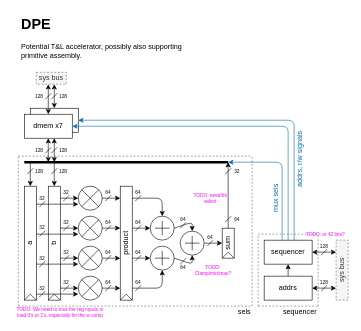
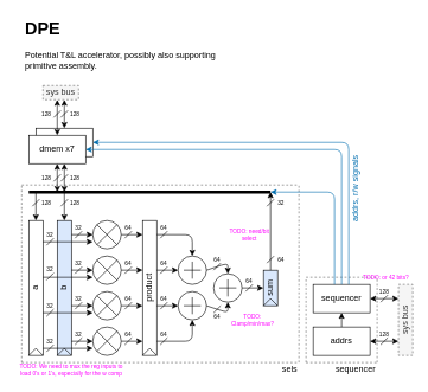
- <mxCell id="65" value="mux sels" style="text;html=1;align=center;verticalAlign=middle;whiteSpace=wrap;rounded=0;fontColor=#006EAF;horizontal=0;" vertex="1" parent="1"><mxGeometry x="450" y="300" width="20" height="60" as="geometry" /></mxCell>
- <mxCell id="16" value="b" style="rounded=0;whiteSpace=wrap;html=1;horizontal=0;" vertex="1" parent="1"><mxGeometry x="80" y="310" width="20" height="190" as="geometry" /></mxCell>
+ <mxCell id="16" value="b" style="rounded=0;whiteSpace=wrap;html=1;horizontal=0;fillColor=#dae8fc;" vertex="1" parent="1"><mxGeometry x="80" y="310" width="20" height="190" as="geometry" /></mxCell>
- <mxCell id="32" value="sum" style="rounded=0;whiteSpace=wrap;html=1;horizontal=0;" vertex="1" parent="1"><mxGeometry x="370" y="380" width="20" height="50" as="geometry" /></mxCell>
+ <mxCell id="32" value="sum" style="rounded=0;whiteSpace=wrap;html=1;horizontal=0;fillColor=#dae8fc;" vertex="1" parent="1"><mxGeometry x="370" y="380" width="20" height="50" as="geometry" /></mxCell>
